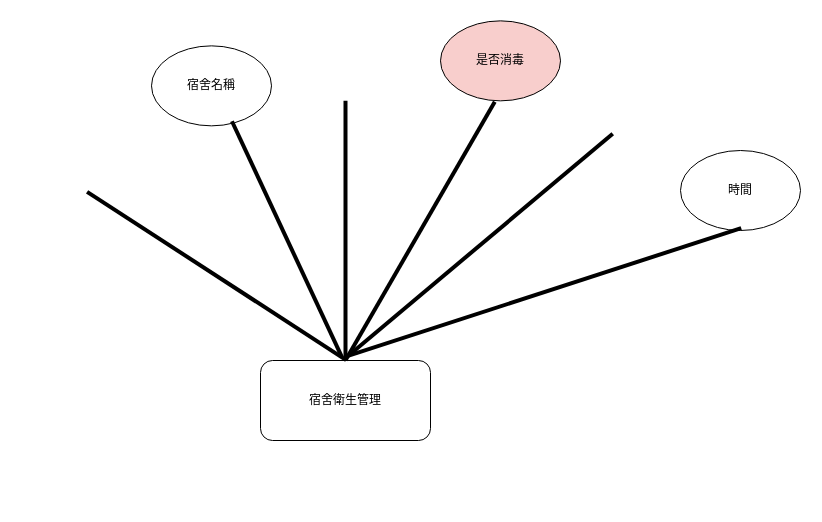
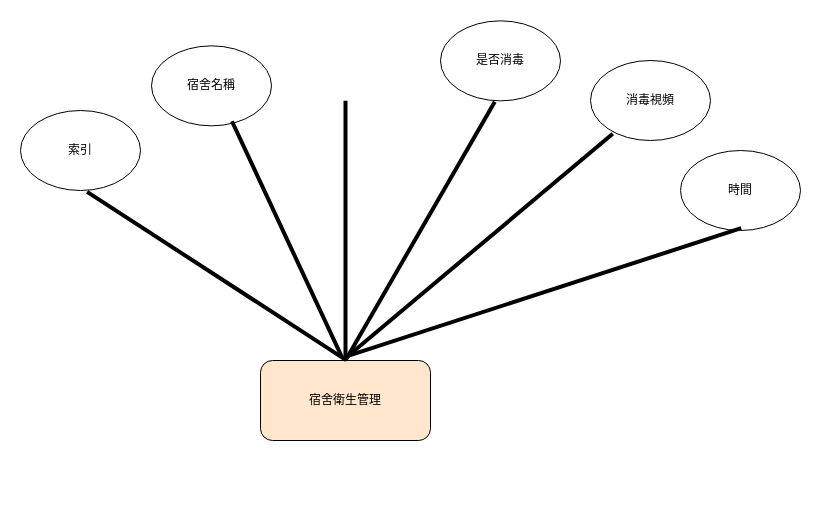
- <mxCell id="5" value="是否消毒" style="ellipse;whiteSpace=wrap;html=1;fillColor=#f8cecc;" vertex="1" parent="1"><mxGeometry x="440" y="20.35" width="120" height="80" as="geometry" /></mxCell>
+ <mxCell id="5" value="是否消毒" style="ellipse;whiteSpace=wrap;html=1;" vertex="1" parent="1"><mxGeometry x="440" y="20.35" width="120" height="80" as="geometry" /></mxCell>
+ <mxCell id="6" value="消毒視頻" style="ellipse;whiteSpace=wrap;html=1;" vertex="1" parent="1"><mxGeometry x="590" y="60" width="120" height="80" as="geometry" /></mxCell>
+ <mxCell id="3" value="索引" style="ellipse;whiteSpace=wrap;html=1;" vertex="1" parent="1"><mxGeometry x="20" y="110" width="120" height="80" as="geometry" /></mxCell>
- <mxCell id="2" value="宿舍衛生管理" style="rounded=1;whiteSpace=wrap;html=1;" vertex="1" parent="1"><mxGeometry x="260" y="360" width="170" height="80" as="geometry" /></mxCell>
+ <mxCell id="2" value="宿舍衛生管理" style="rounded=1;whiteSpace=wrap;html=1;fillColor=#ffe6cc;" vertex="1" parent="1"><mxGeometry x="260" y="360" width="170" height="80" as="geometry" /></mxCell>
